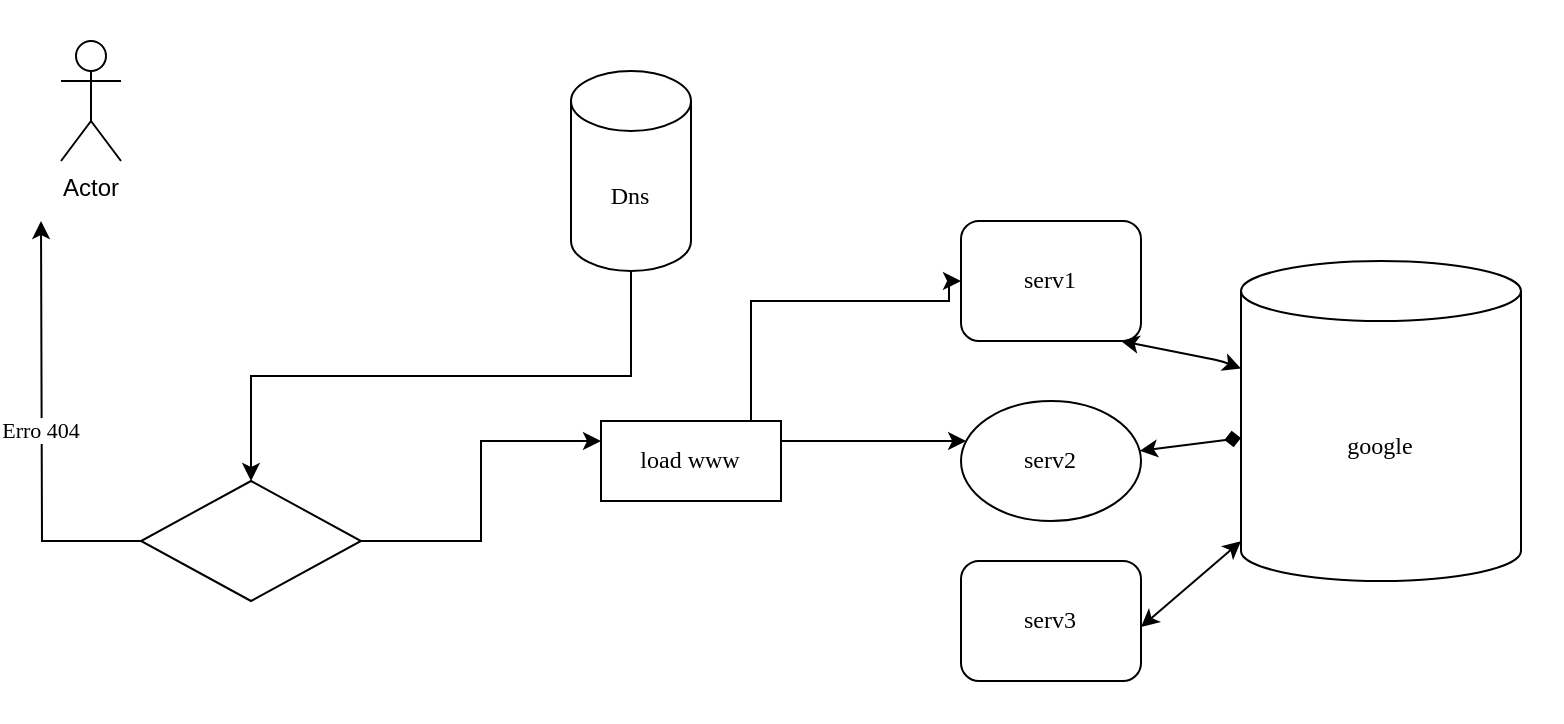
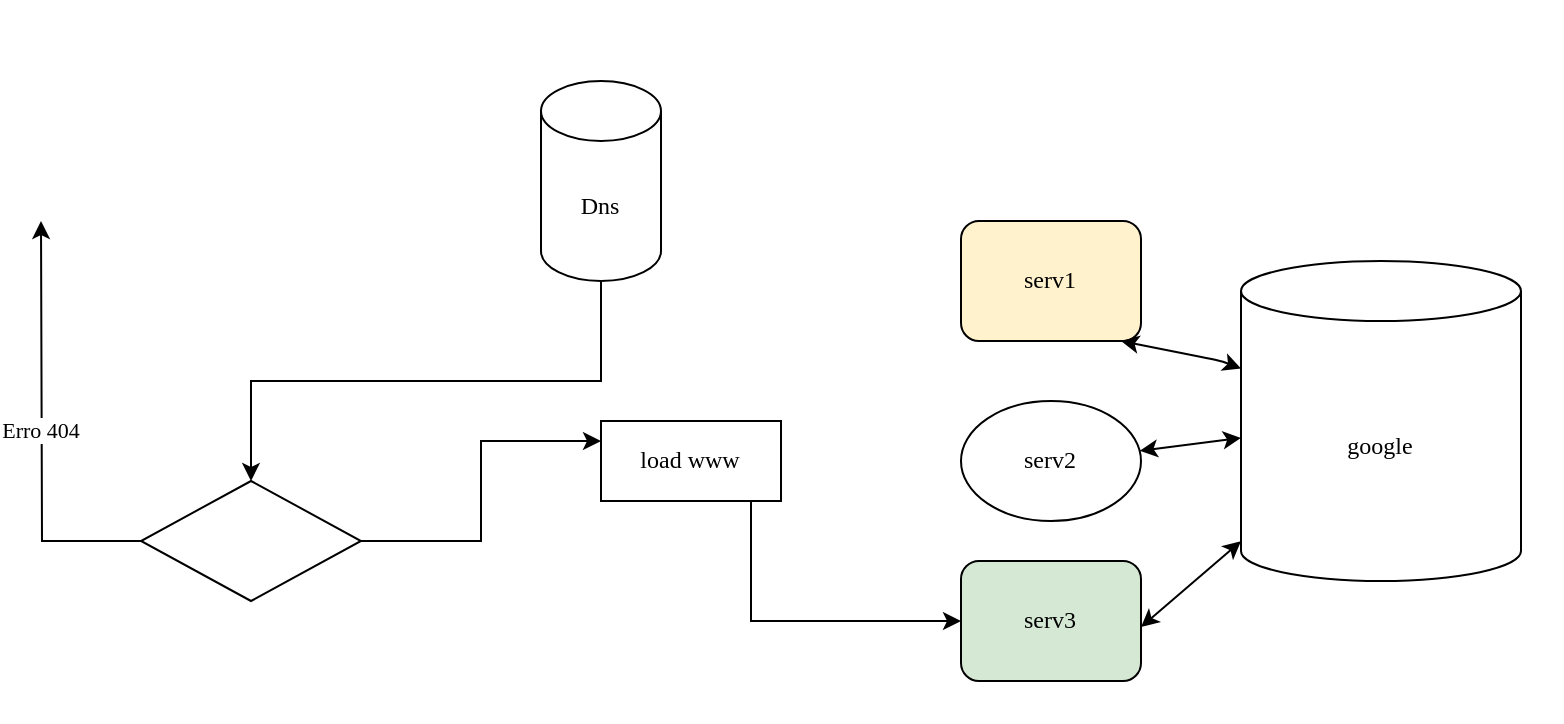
- <mxCell id="2" value="Actor" style="shape=umlActor;verticalLabelPosition=bottom;verticalAlign=top;html=1;outlineConnect=0;" vertex="1" parent="1"><mxGeometry x="30" y="20" width="30" height="60" as="geometry" /></mxCell>
- <mxCell id="4" value="Dns" style="shape=cylinder3;whiteSpace=wrap;html=1;boundedLbl=1;backgroundOutline=1;size=15;fontFamily=Verdana;" vertex="1" parent="1"><mxGeometry x="285" y="35" width="60" height="100" as="geometry" /></mxCell>
+ <mxCell id="4" value="Dns" style="shape=cylinder3;whiteSpace=wrap;html=1;boundedLbl=1;backgroundOutline=1;size=15;fontFamily=Verdana;" vertex="1" parent="1"><mxGeometry x="270" y="40" width="60" height="100" as="geometry" /></mxCell>
- <mxCell id="8" value="serv1" style="rounded=1;whiteSpace=wrap;html=1;fontFamily=Verdana;" vertex="1" parent="1"><mxGeometry x="480" y="110" width="90" height="60" as="geometry" /></mxCell>
+ <mxCell id="8" value="serv1" style="rounded=1;whiteSpace=wrap;html=1;fontFamily=Verdana;fillColor=#fff2cc;" vertex="1" parent="1"><mxGeometry x="480" y="110" width="90" height="60" as="geometry" /></mxCell>
- <mxCell id="13" style="edgeStyle=orthogonalEdgeStyle;rounded=0;orthogonalLoop=1;jettySize=auto;html=1;fontFamily=Verdana;verticalAlign=middle;horizontal=1;textDirection=rtl;" edge="1" parent="1" source="12" target="8"><mxGeometry relative="1" as="geometry"><Array as="points"><mxPoint x="375" y="150" /><mxPoint x="474" y="150" /></Array></mxGeometry></mxCell>
- <mxCell id="15" value="" style="endArrow=diamond;startArrow=classic;html=1;fontFamily=Verdana;" edge="1" parent="1" source="9" target="14"><mxGeometry width="50" height="50" relative="1" as="geometry"><mxPoint x="570" y="240" as="sourcePoint" /><mxPoint x="620" y="190" as="targetPoint" /></mxGeometry></mxCell>
+ <mxCell id="15" value="" style="endArrow=classic;startArrow=classic;html=1;fontFamily=Verdana;" edge="1" parent="1" source="9" target="14"><mxGeometry width="50" height="50" relative="1" as="geometry"><mxPoint x="570" y="240" as="sourcePoint" /><mxPoint x="620" y="190" as="targetPoint" /></mxGeometry></mxCell>
- <mxCell id="18" style="edgeStyle=orthogonalEdgeStyle;rounded=0;orthogonalLoop=1;jettySize=auto;html=1;fontFamily=Verdana;exitX=1;exitY=0.25;exitDx=0;exitDy=0;" edge="1" parent="1" source="12" target="9"><mxGeometry relative="1" as="geometry"><Array as="points"><mxPoint x="390" y="220" /></Array></mxGeometry></mxCell>
+ <mxCell id="10" style="edgeStyle=orthogonalEdgeStyle;rounded=0;orthogonalLoop=1;jettySize=auto;html=1;fontFamily=Verdana;exitX=0.5;exitY=1;exitDx=0;exitDy=0;" edge="1" parent="1" source="12" target="11"><mxGeometry relative="1" as="geometry"><Array as="points"><mxPoint x="375" y="310" /></Array></mxGeometry></mxCell>
- <mxCell id="11" value="serv3" style="rounded=1;whiteSpace=wrap;html=1;fontFamily=Verdana;" vertex="1" parent="1"><mxGeometry x="480" y="280" width="90" height="60" as="geometry" /></mxCell>
+ <mxCell id="11" value="serv3" style="rounded=1;whiteSpace=wrap;html=1;fontFamily=Verdana;fillColor=#d5e8d4;" vertex="1" parent="1"><mxGeometry x="480" y="280" width="90" height="60" as="geometry" /></mxCell>
